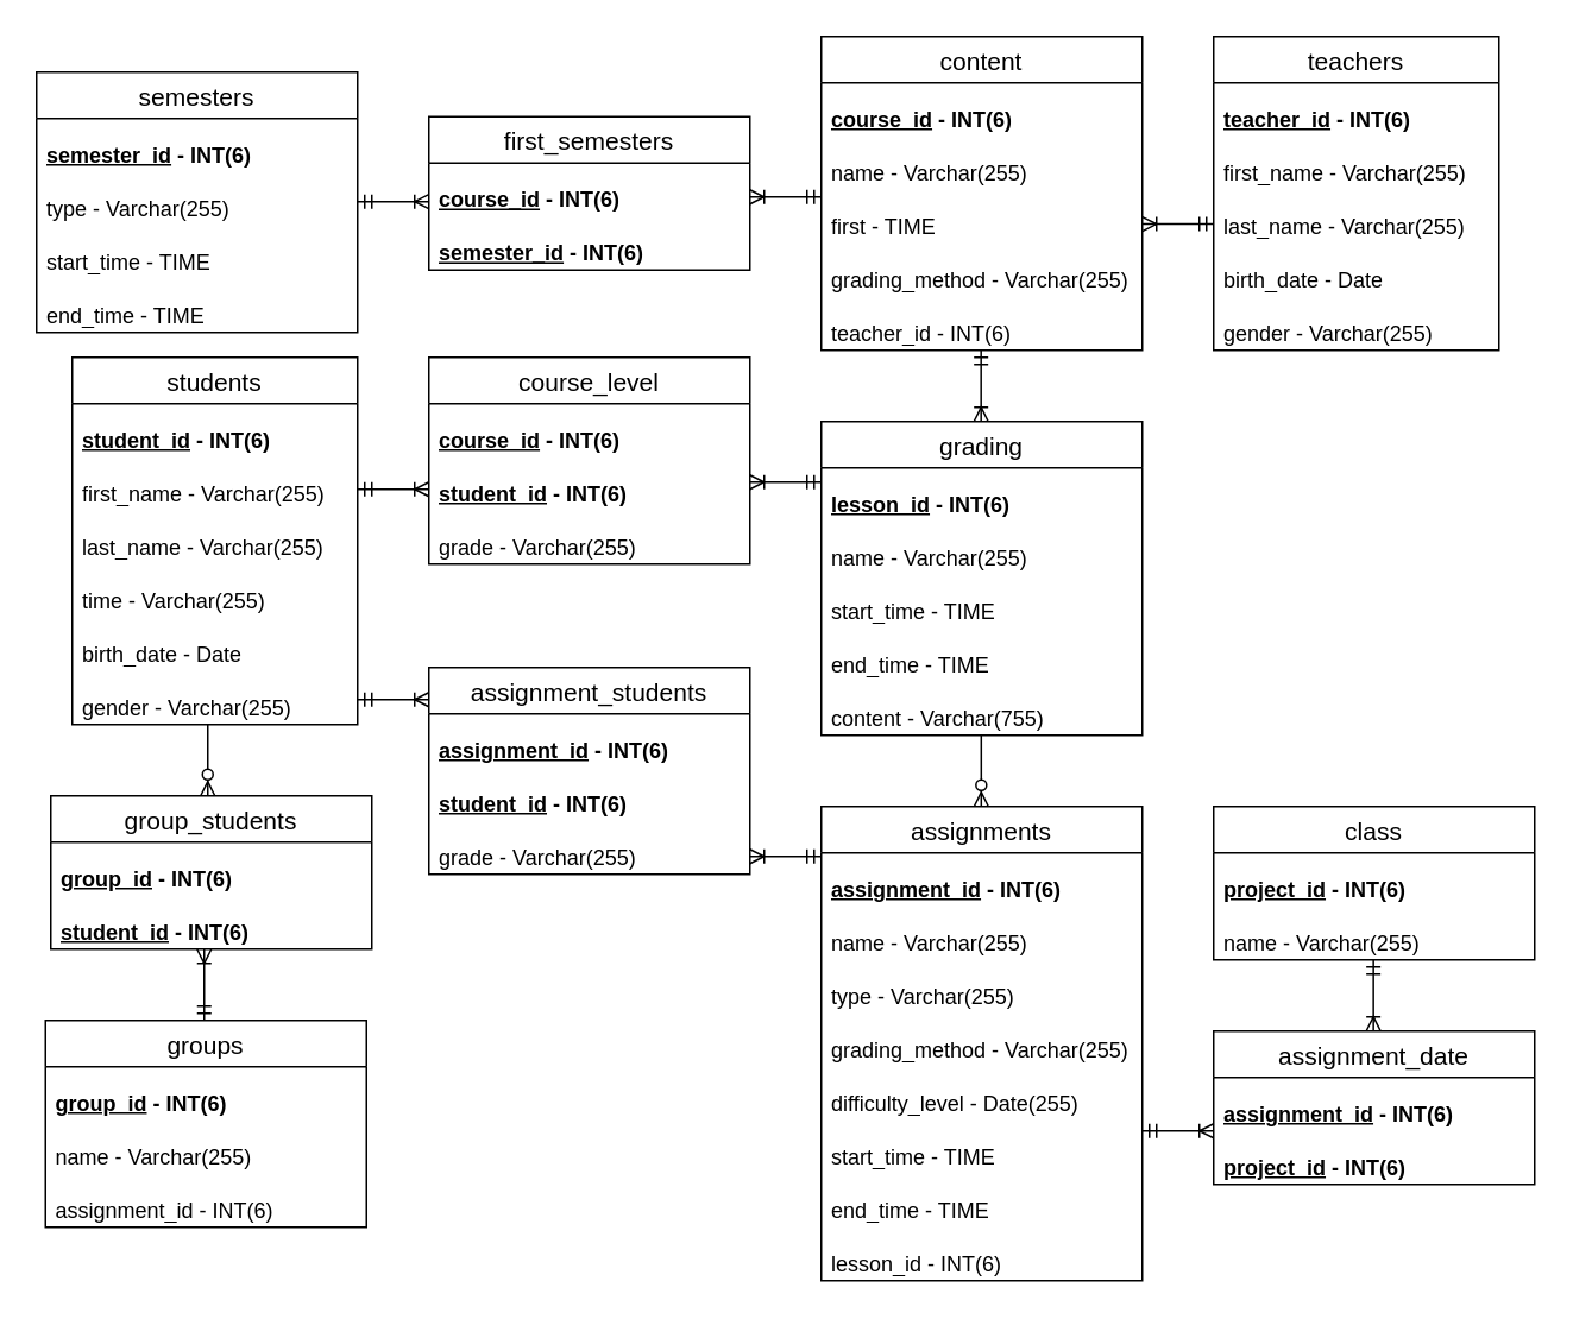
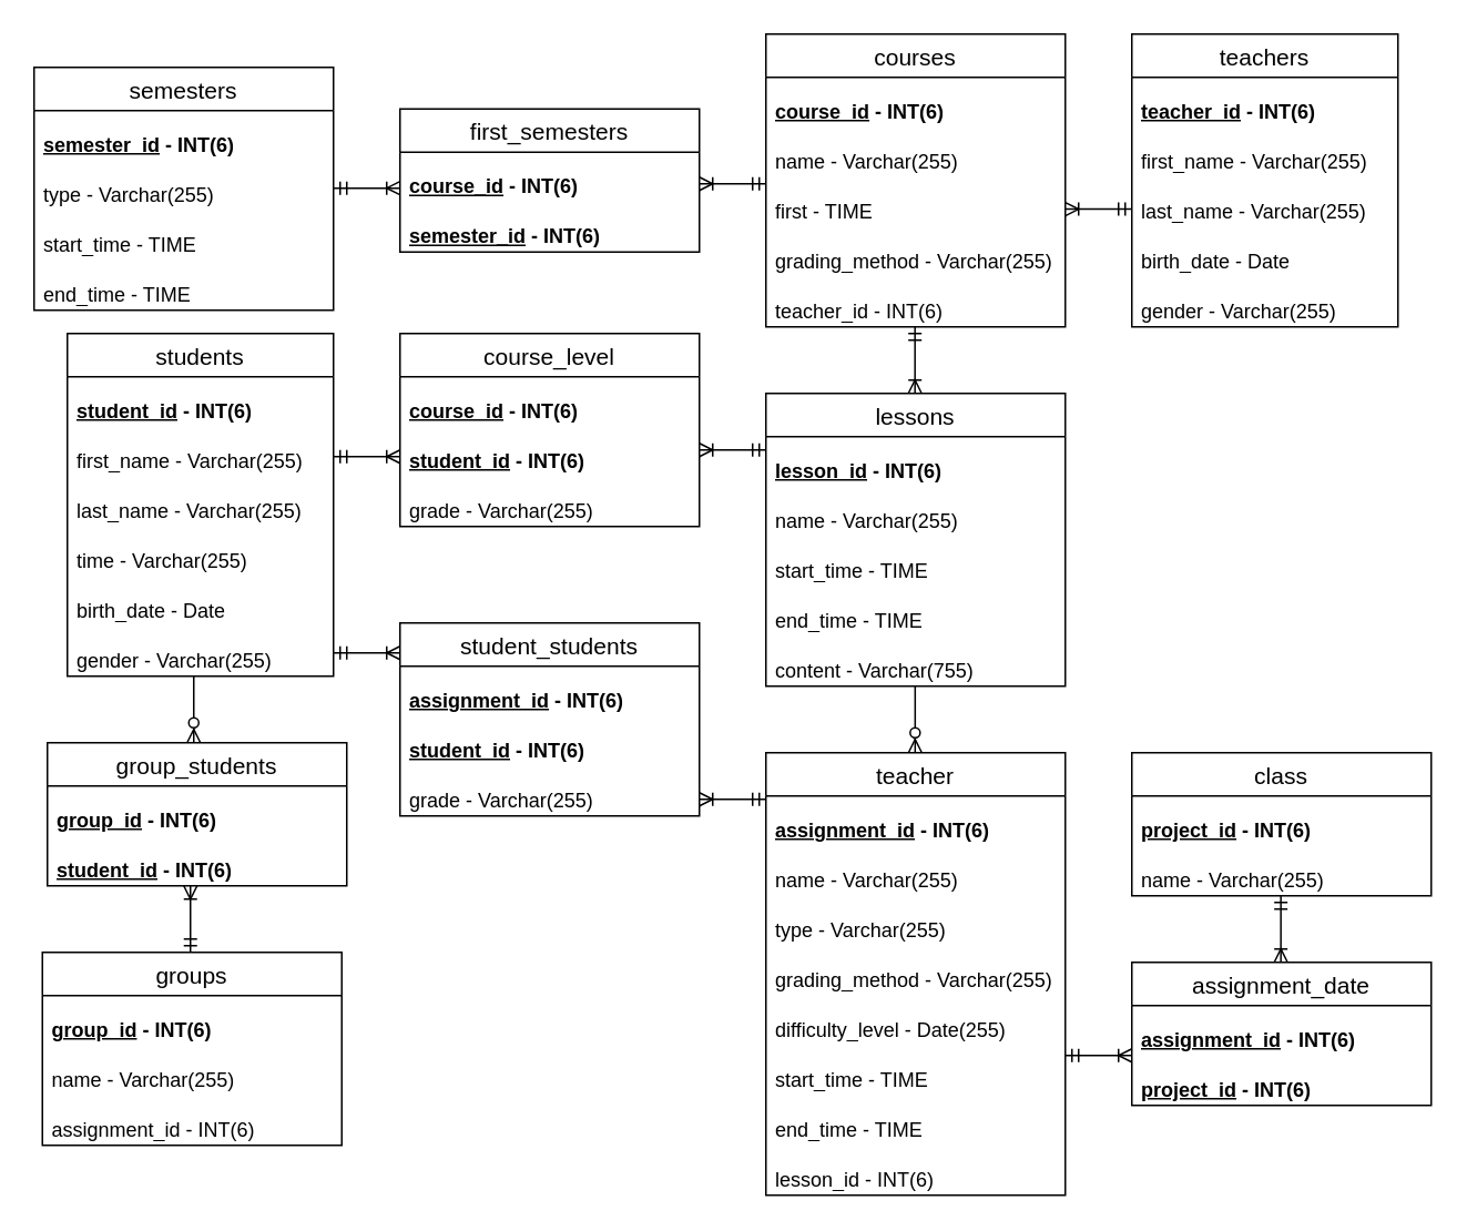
- <mxCell id="2" value="content" style="swimlane;fontStyle=0;childLayout=stackLayout;horizontal=1;startSize=26;horizontalStack=0;resizeParent=1;resizeParentMax=0;resizeLast=0;collapsible=1;marginBottom=0;align=center;fontSize=14;verticalAlign=middle;" parent="1" vertex="1"><mxGeometry x="460" y="20" width="180" height="176" as="geometry" /></mxCell>
+ <mxCell id="2" value="courses" style="swimlane;fontStyle=0;childLayout=stackLayout;horizontal=1;startSize=26;horizontalStack=0;resizeParent=1;resizeParentMax=0;resizeLast=0;collapsible=1;marginBottom=0;align=center;fontSize=14;verticalAlign=middle;" parent="1" vertex="1"><mxGeometry x="460" y="20" width="180" height="176" as="geometry" /></mxCell>
- <mxCell id="8" value="grading" style="swimlane;fontStyle=0;childLayout=stackLayout;horizontal=1;startSize=26;horizontalStack=0;resizeParent=1;resizeParentMax=0;resizeLast=0;collapsible=1;marginBottom=0;align=center;fontSize=14;verticalAlign=middle;" parent="1" vertex="1"><mxGeometry x="460" y="236" width="180" height="176" as="geometry" /></mxCell>
+ <mxCell id="8" value="lessons" style="swimlane;fontStyle=0;childLayout=stackLayout;horizontal=1;startSize=26;horizontalStack=0;resizeParent=1;resizeParentMax=0;resizeLast=0;collapsible=1;marginBottom=0;align=center;fontSize=14;verticalAlign=middle;" parent="1" vertex="1"><mxGeometry x="460" y="236" width="180" height="176" as="geometry" /></mxCell>
- <mxCell id="37" value="assignment_students" style="swimlane;fontStyle=0;childLayout=stackLayout;horizontal=1;startSize=26;horizontalStack=0;resizeParent=1;resizeParentMax=0;resizeLast=0;collapsible=1;marginBottom=0;align=center;fontSize=14;verticalAlign=middle;" parent="1" vertex="1"><mxGeometry x="240" y="374" width="180" height="116" as="geometry" /></mxCell>
+ <mxCell id="37" value="student_students" style="swimlane;fontStyle=0;childLayout=stackLayout;horizontal=1;startSize=26;horizontalStack=0;resizeParent=1;resizeParentMax=0;resizeLast=0;collapsible=1;marginBottom=0;align=center;fontSize=14;verticalAlign=middle;" parent="1" vertex="1"><mxGeometry x="240" y="374" width="180" height="116" as="geometry" /></mxCell>
- <mxCell id="14" value="assignments" style="swimlane;fontStyle=0;childLayout=stackLayout;horizontal=1;startSize=26;horizontalStack=0;resizeParent=1;resizeParentMax=0;resizeLast=0;collapsible=1;marginBottom=0;align=center;fontSize=14;verticalAlign=middle;" parent="1" vertex="1"><mxGeometry x="460" y="452" width="180" height="266" as="geometry" /></mxCell>
+ <mxCell id="14" value="teacher" style="swimlane;fontStyle=0;childLayout=stackLayout;horizontal=1;startSize=26;horizontalStack=0;resizeParent=1;resizeParentMax=0;resizeLast=0;collapsible=1;marginBottom=0;align=center;fontSize=14;verticalAlign=middle;" parent="1" vertex="1"><mxGeometry x="460" y="452" width="180" height="266" as="geometry" /></mxCell>
